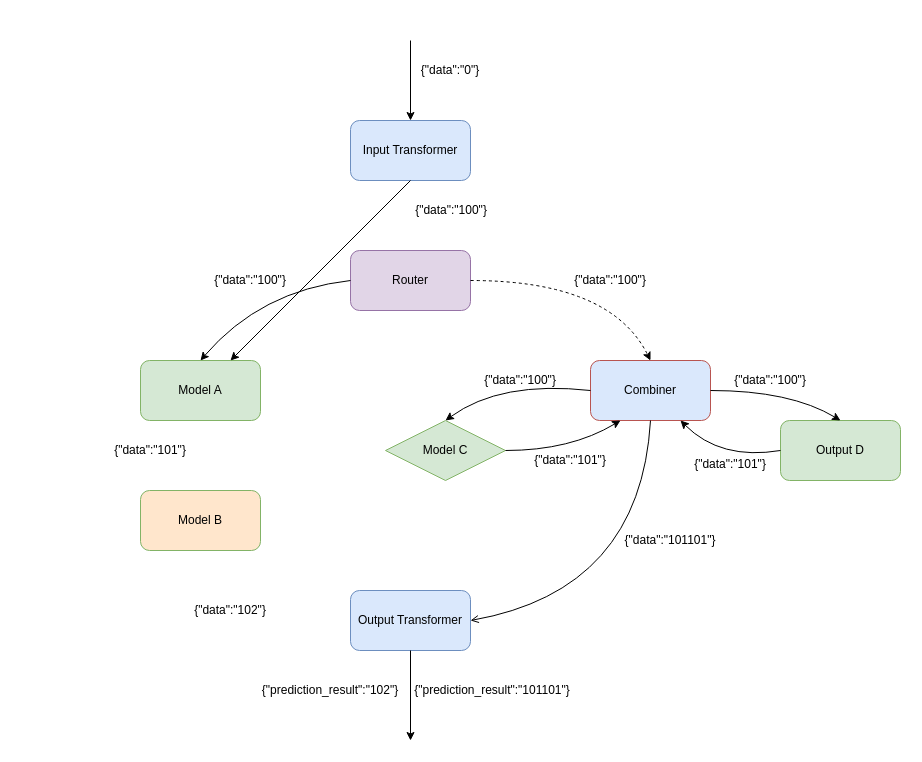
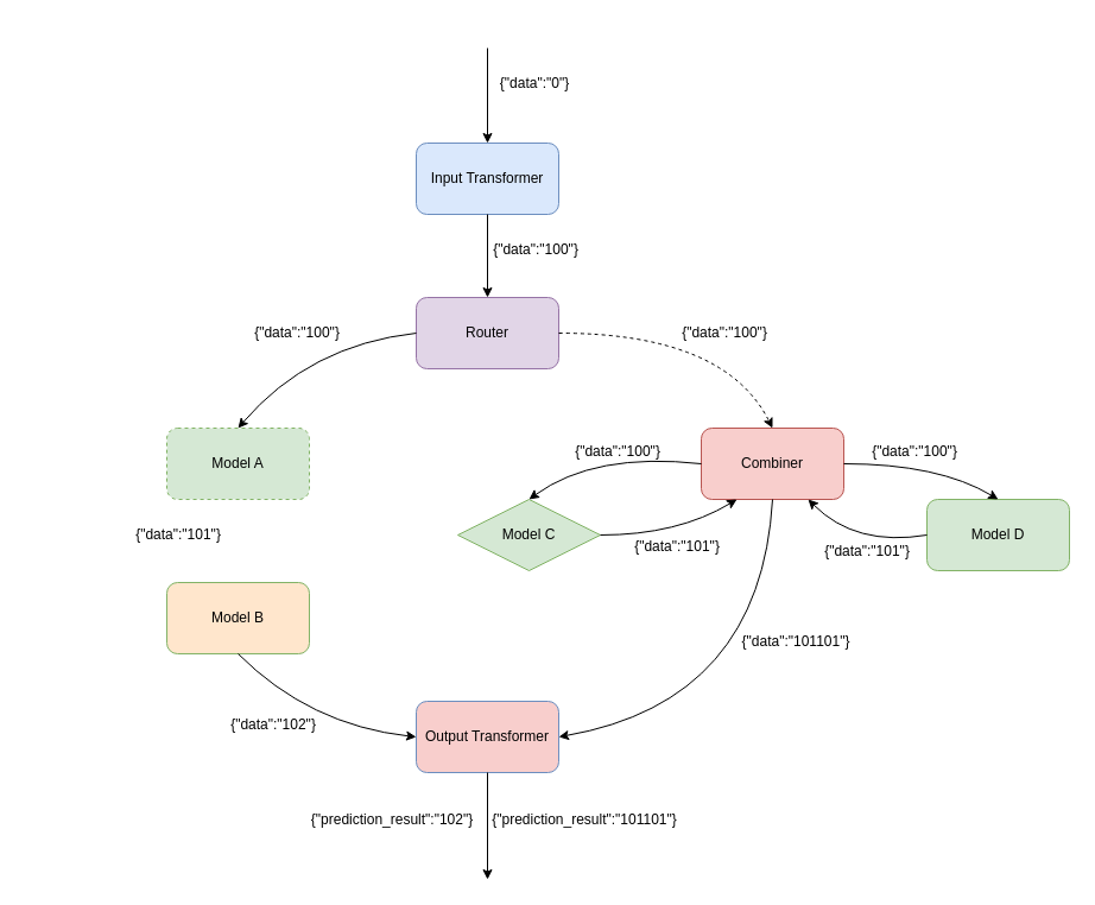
- <mxCell id="12" value="" style="endArrow=classic;html=1;exitX=0.5;exitY=1;exitDx=0;exitDy=0;" parent="1" source="2" target="6" edge="1"><mxGeometry width="50" height="50" relative="1" as="geometry"><mxPoint x="360" y="290" as="sourcePoint" /><mxPoint x="410" y="240" as="targetPoint" /></mxGeometry></mxCell>
+ <mxCell id="12" value="" style="endArrow=classic;html=1;exitX=0.5;exitY=1;exitDx=0;exitDy=0;entryX=0.5;entryY=0;entryDx=0;entryDy=0;" parent="1" source="2" target="4" edge="1"><mxGeometry width="50" height="50" relative="1" as="geometry"><mxPoint x="360" y="290" as="sourcePoint" /><mxPoint x="410" y="240" as="targetPoint" /></mxGeometry></mxCell>
- <mxCell id="6" value="Model A" style="rounded=1;whiteSpace=wrap;html=1;fillColor=#d5e8d4;strokeColor=#82b366;" parent="1" vertex="1"><mxGeometry x="140" y="360" width="120" height="60" as="geometry" /></mxCell>
+ <mxCell id="6" value="Model A" style="rounded=1;whiteSpace=wrap;html=1;fillColor=#d5e8d4;strokeColor=#82b366;dashed=1;" parent="1" vertex="1"><mxGeometry x="140" y="360" width="120" height="60" as="geometry" /></mxCell>
- <mxCell id="5" value="Combiner" style="rounded=1;whiteSpace=wrap;html=1;fillColor=#dae8fc;strokeColor=#b85450;" parent="1" vertex="1"><mxGeometry x="590" y="360" width="120" height="60" as="geometry" /></mxCell>
+ <mxCell id="5" value="Combiner" style="rounded=1;whiteSpace=wrap;html=1;fillColor=#f8cecc;strokeColor=#b85450;" parent="1" vertex="1"><mxGeometry x="590" y="360" width="120" height="60" as="geometry" /></mxCell>
- <mxCell id="8" value="Output D" style="rounded=1;whiteSpace=wrap;html=1;fillColor=#d5e8d4;strokeColor=#82b366;" parent="1" vertex="1"><mxGeometry x="780" y="420" width="120" height="60" as="geometry" /></mxCell>
+ <mxCell id="8" value="Model D" style="rounded=1;whiteSpace=wrap;html=1;fillColor=#d5e8d4;strokeColor=#82b366;" parent="1" vertex="1"><mxGeometry x="780" y="420" width="120" height="60" as="geometry" /></mxCell>
+ <mxCell id="14" value="" style="endArrow=classic;html=1;exitX=0.5;exitY=1;exitDx=0;exitDy=0;entryX=0;entryY=0.5;entryDx=0;entryDy=0;curved=1;" parent="1" source="7" target="3" edge="1"><mxGeometry width="50" height="50" relative="1" as="geometry"><mxPoint x="360" y="290" as="sourcePoint" /><mxPoint x="410" y="240" as="targetPoint" /><Array as="points"><mxPoint x="260" y="610" /></Array></mxGeometry></mxCell>
- <mxCell id="16" value="" style="endArrow=open;html=1;exitX=0.5;exitY=1;exitDx=0;exitDy=0;entryX=1;entryY=0.5;entryDx=0;entryDy=0;curved=1;" parent="1" source="5" target="3" edge="1"><mxGeometry width="50" height="50" relative="1" as="geometry"><mxPoint x="390" y="410" as="sourcePoint" /><mxPoint x="440" y="360" as="targetPoint" /><Array as="points"><mxPoint x="640" y="590" /></Array></mxGeometry></mxCell>
+ <mxCell id="16" value="" style="endArrow=classic;html=1;exitX=0.5;exitY=1;exitDx=0;exitDy=0;entryX=1;entryY=0.5;entryDx=0;entryDy=0;curved=1;" parent="1" source="5" target="3" edge="1"><mxGeometry width="50" height="50" relative="1" as="geometry"><mxPoint x="390" y="410" as="sourcePoint" /><mxPoint x="440" y="360" as="targetPoint" /><Array as="points"><mxPoint x="640" y="590" /></Array></mxGeometry></mxCell>
- <mxCell id="3" value="Output Transformer" style="rounded=1;whiteSpace=wrap;html=1;fillColor=#dae8fc;strokeColor=#6c8ebf;" parent="1" vertex="1"><mxGeometry x="350" y="590" width="120" height="60" as="geometry" /></mxCell>
+ <mxCell id="3" value="Output Transformer" style="rounded=1;whiteSpace=wrap;html=1;fillColor=#f8cecc;strokeColor=#6c8ebf;" parent="1" vertex="1"><mxGeometry x="350" y="590" width="120" height="60" as="geometry" /></mxCell>
